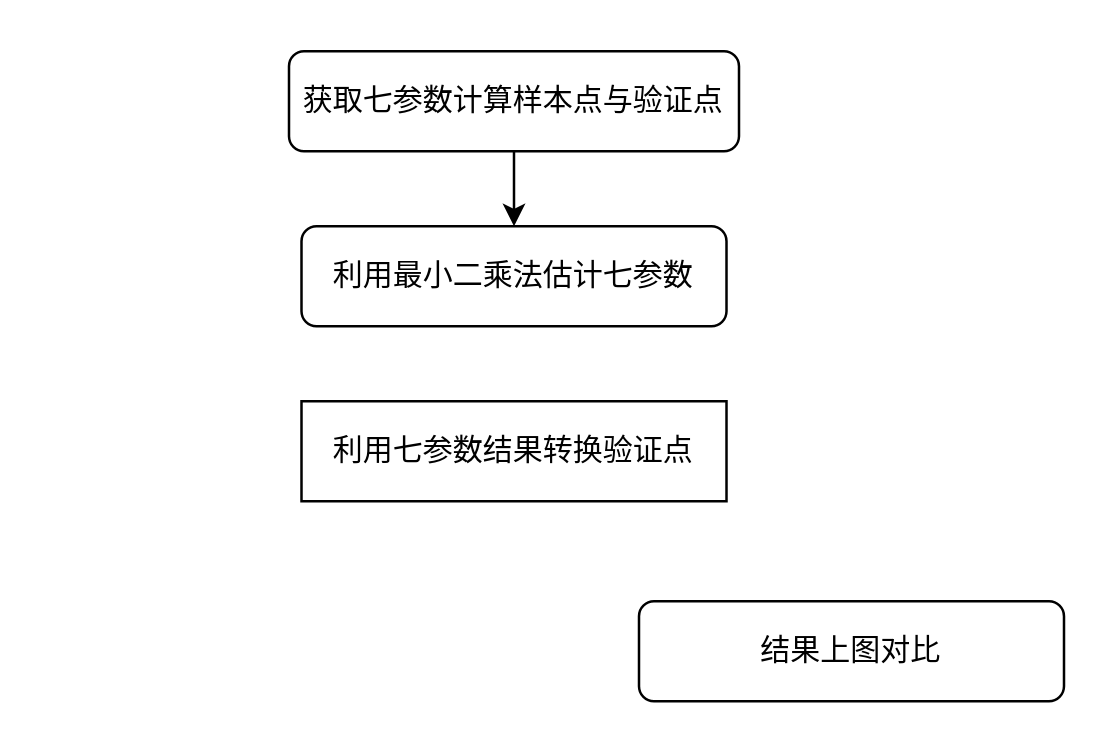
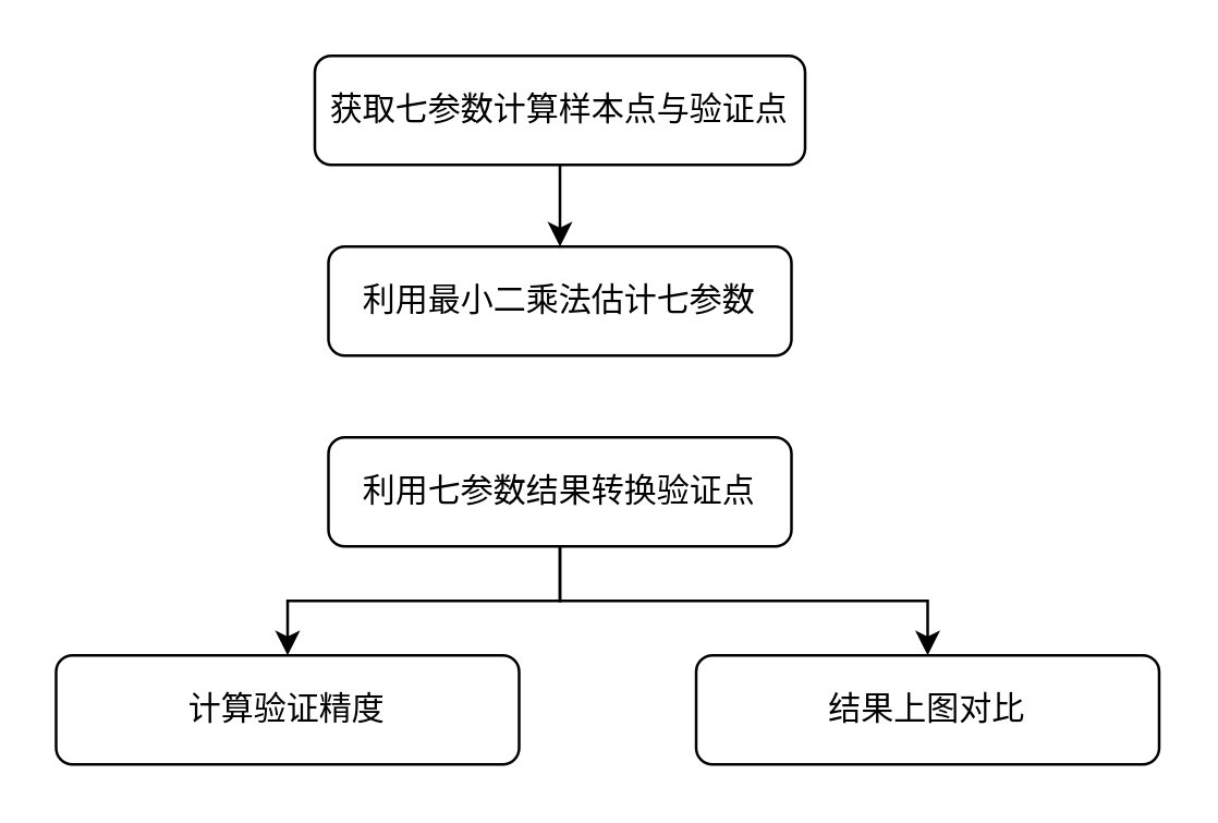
- <mxCell id="7" value="利用七参数结果转换验证点" style="whiteSpace=wrap;html=1;rounded=0;" vertex="1" parent="1"><mxGeometry x="120" y="160" width="170" height="40" as="geometry" /></mxCell>
+ <mxCell id="7" value="利用七参数结果转换验证点" style="rounded=1;whiteSpace=wrap;html=1;" vertex="1" parent="1"><mxGeometry x="120" y="160" width="170" height="40" as="geometry" /></mxCell>
+ <mxCell id="5" style="edgeStyle=orthogonalEdgeStyle;rounded=0;orthogonalLoop=1;jettySize=auto;html=1;exitX=0.5;exitY=1;exitDx=0;exitDy=0;entryX=0.5;entryY=0;entryDx=0;entryDy=0;" edge="1" parent="1" source="7" target="8"><mxGeometry relative="1" as="geometry" /></mxCell>
+ <mxCell id="6" style="edgeStyle=orthogonalEdgeStyle;rounded=0;orthogonalLoop=1;jettySize=auto;html=1;exitX=0.5;exitY=1;exitDx=0;exitDy=0;entryX=0.5;entryY=0;entryDx=0;entryDy=0;" edge="1" parent="1" source="7" target="9"><mxGeometry relative="1" as="geometry" /></mxCell>
+ <mxCell id="8" value="计算验证精度" style="rounded=1;whiteSpace=wrap;html=1;" vertex="1" parent="1"><mxGeometry x="20" y="240" width="170" height="40" as="geometry" /></mxCell>
